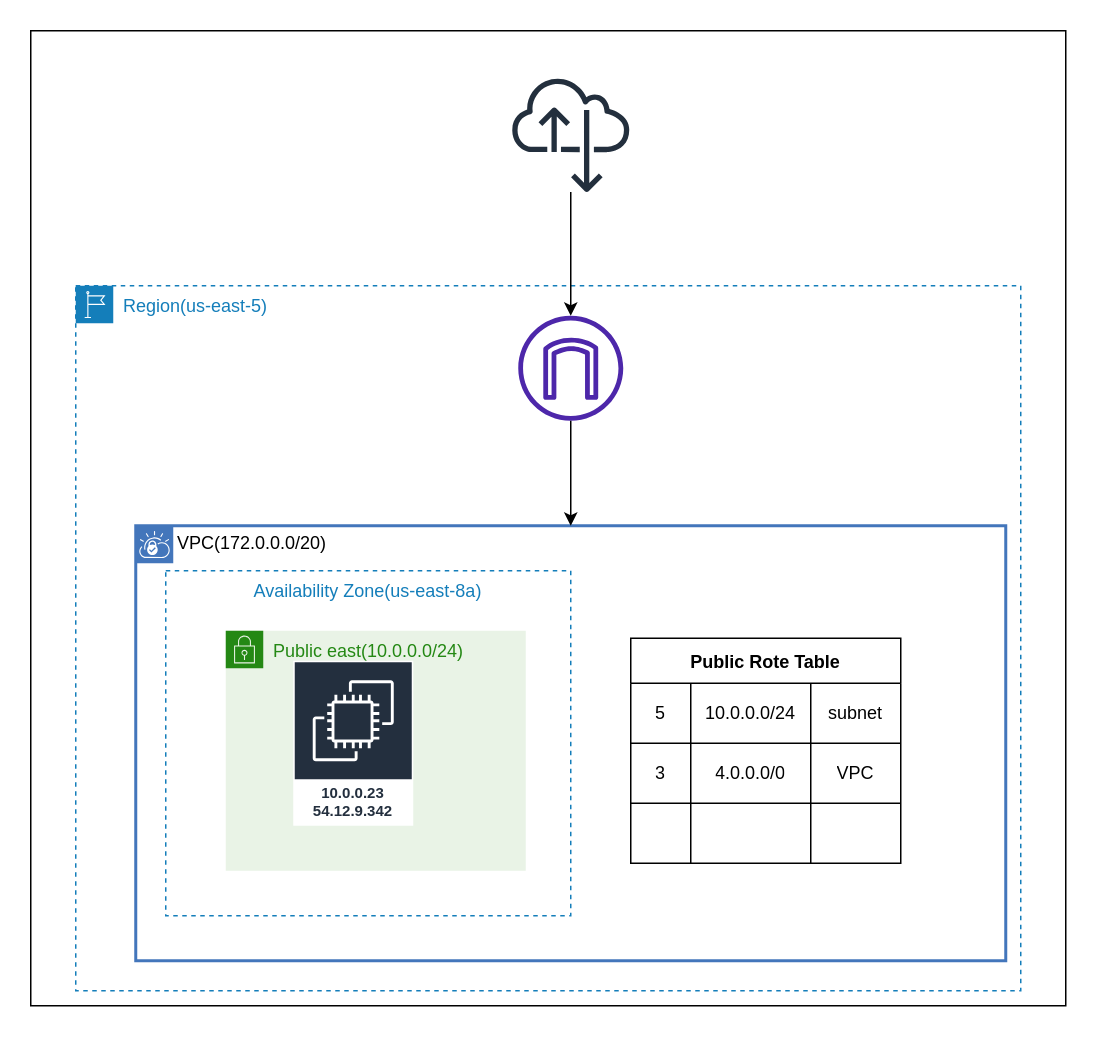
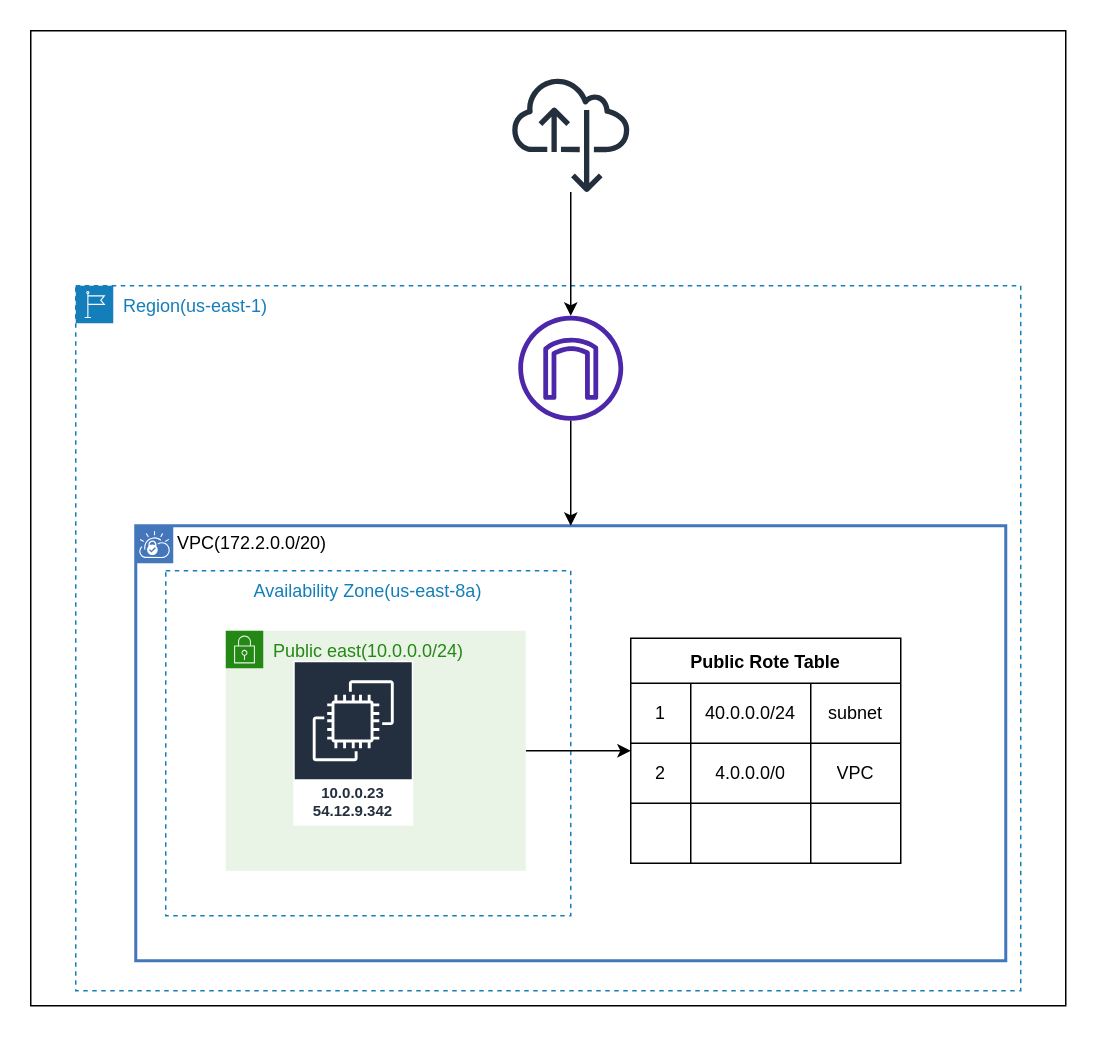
- <mxCell id="22" value="Region(us-east-5)" style="points=[[0,0],[0.25,0],[0.5,0],[0.75,0],[1,0],[1,0.25],[1,0.5],[1,0.75],[1,1],[0.75,1],[0.5,1],[0.25,1],[0,1],[0,0.75],[0,0.5],[0,0.25]];outlineConnect=0;gradientColor=none;html=1;whiteSpace=wrap;fontSize=12;fontStyle=0;container=1;pointerEvents=0;collapsible=0;recursiveResize=0;shape=mxgraph.aws4.group;grIcon=mxgraph.aws4.group_region;strokeColor=#147EBA;fillColor=none;verticalAlign=top;align=left;spacingLeft=30;fontColor=#147EBA;dashed=1;" parent="2" vertex="1"><mxGeometry x="30" y="170" width="630" height="470" as="geometry" /></mxCell>
+ <mxCell id="22" value="Region(us-east-1)" style="points=[[0,0],[0.25,0],[0.5,0],[0.75,0],[1,0],[1,0.25],[1,0.5],[1,0.75],[1,1],[0.75,1],[0.5,1],[0.25,1],[0,1],[0,0.75],[0,0.5],[0,0.25]];outlineConnect=0;gradientColor=none;html=1;whiteSpace=wrap;fontSize=12;fontStyle=0;container=1;pointerEvents=0;collapsible=0;recursiveResize=0;shape=mxgraph.aws4.group;grIcon=mxgraph.aws4.group_region;strokeColor=#147EBA;fillColor=none;verticalAlign=top;align=left;spacingLeft=30;fontColor=#147EBA;dashed=1;" parent="2" vertex="1"><mxGeometry x="30" y="170" width="630" height="470" as="geometry" /></mxCell>
- <mxCell id="4" value="VPC(172.0.0.0/20)" style="shape=mxgraph.ibm.box;prType=vpc;fontStyle=0;verticalAlign=top;align=left;spacingLeft=32;spacingTop=4;fillColor=none;rounded=0;whiteSpace=wrap;html=1;strokeColor=#4376BB;strokeWidth=2;dashed=0;container=1;spacing=-4;collapsible=0;expand=0;recursiveResize=0;" parent="2" vertex="1"><mxGeometry x="70" y="330" width="580" height="290" as="geometry" /></mxCell>
+ <mxCell id="4" value="VPC(172.2.0.0/20)" style="shape=mxgraph.ibm.box;prType=vpc;fontStyle=0;verticalAlign=top;align=left;spacingLeft=32;spacingTop=4;fillColor=none;rounded=0;whiteSpace=wrap;html=1;strokeColor=#4376BB;strokeWidth=2;dashed=0;container=1;spacing=-4;collapsible=0;expand=0;recursiveResize=0;" parent="2" vertex="1"><mxGeometry x="70" y="330" width="580" height="290" as="geometry" /></mxCell>
- <mxCell id="11" value="5" style="shape=partialRectangle;html=1;whiteSpace=wrap;connectable=0;fillColor=none;top=0;left=0;bottom=0;right=0;overflow=hidden;" parent="10" vertex="1"><mxGeometry width="40" height="40" as="geometry"><mxRectangle width="40" height="40" as="alternateBounds" /></mxGeometry></mxCell>
+ <mxCell id="11" value="1" style="shape=partialRectangle;html=1;whiteSpace=wrap;connectable=0;fillColor=none;top=0;left=0;bottom=0;right=0;overflow=hidden;" parent="10" vertex="1"><mxGeometry width="40" height="40" as="geometry"><mxRectangle width="40" height="40" as="alternateBounds" /></mxGeometry></mxCell>
- <mxCell id="12" value="10.0.0.0/24" style="shape=partialRectangle;html=1;whiteSpace=wrap;connectable=0;fillColor=none;top=0;left=0;bottom=0;right=0;overflow=hidden;" parent="10" vertex="1"><mxGeometry x="40" width="80" height="40" as="geometry"><mxRectangle width="80" height="40" as="alternateBounds" /></mxGeometry></mxCell>
+ <mxCell id="12" value="40.0.0.0/24" style="shape=partialRectangle;html=1;whiteSpace=wrap;connectable=0;fillColor=none;top=0;left=0;bottom=0;right=0;overflow=hidden;" parent="10" vertex="1"><mxGeometry x="40" width="80" height="40" as="geometry"><mxRectangle width="80" height="40" as="alternateBounds" /></mxGeometry></mxCell>
+ <mxCell id="6" style="edgeStyle=orthogonalEdgeStyle;rounded=0;orthogonalLoop=1;jettySize=auto;html=1;" parent="4" source="7" target="9" edge="1"><mxGeometry relative="1" as="geometry" /></mxCell>
- <mxCell id="15" value="3" style="shape=partialRectangle;html=1;whiteSpace=wrap;connectable=0;fillColor=none;top=0;left=0;bottom=0;right=0;overflow=hidden;" parent="14" vertex="1"><mxGeometry width="40" height="40" as="geometry"><mxRectangle width="40" height="40" as="alternateBounds" /></mxGeometry></mxCell>
+ <mxCell id="15" value="2" style="shape=partialRectangle;html=1;whiteSpace=wrap;connectable=0;fillColor=none;top=0;left=0;bottom=0;right=0;overflow=hidden;" parent="14" vertex="1"><mxGeometry width="40" height="40" as="geometry"><mxRectangle width="40" height="40" as="alternateBounds" /></mxGeometry></mxCell>
